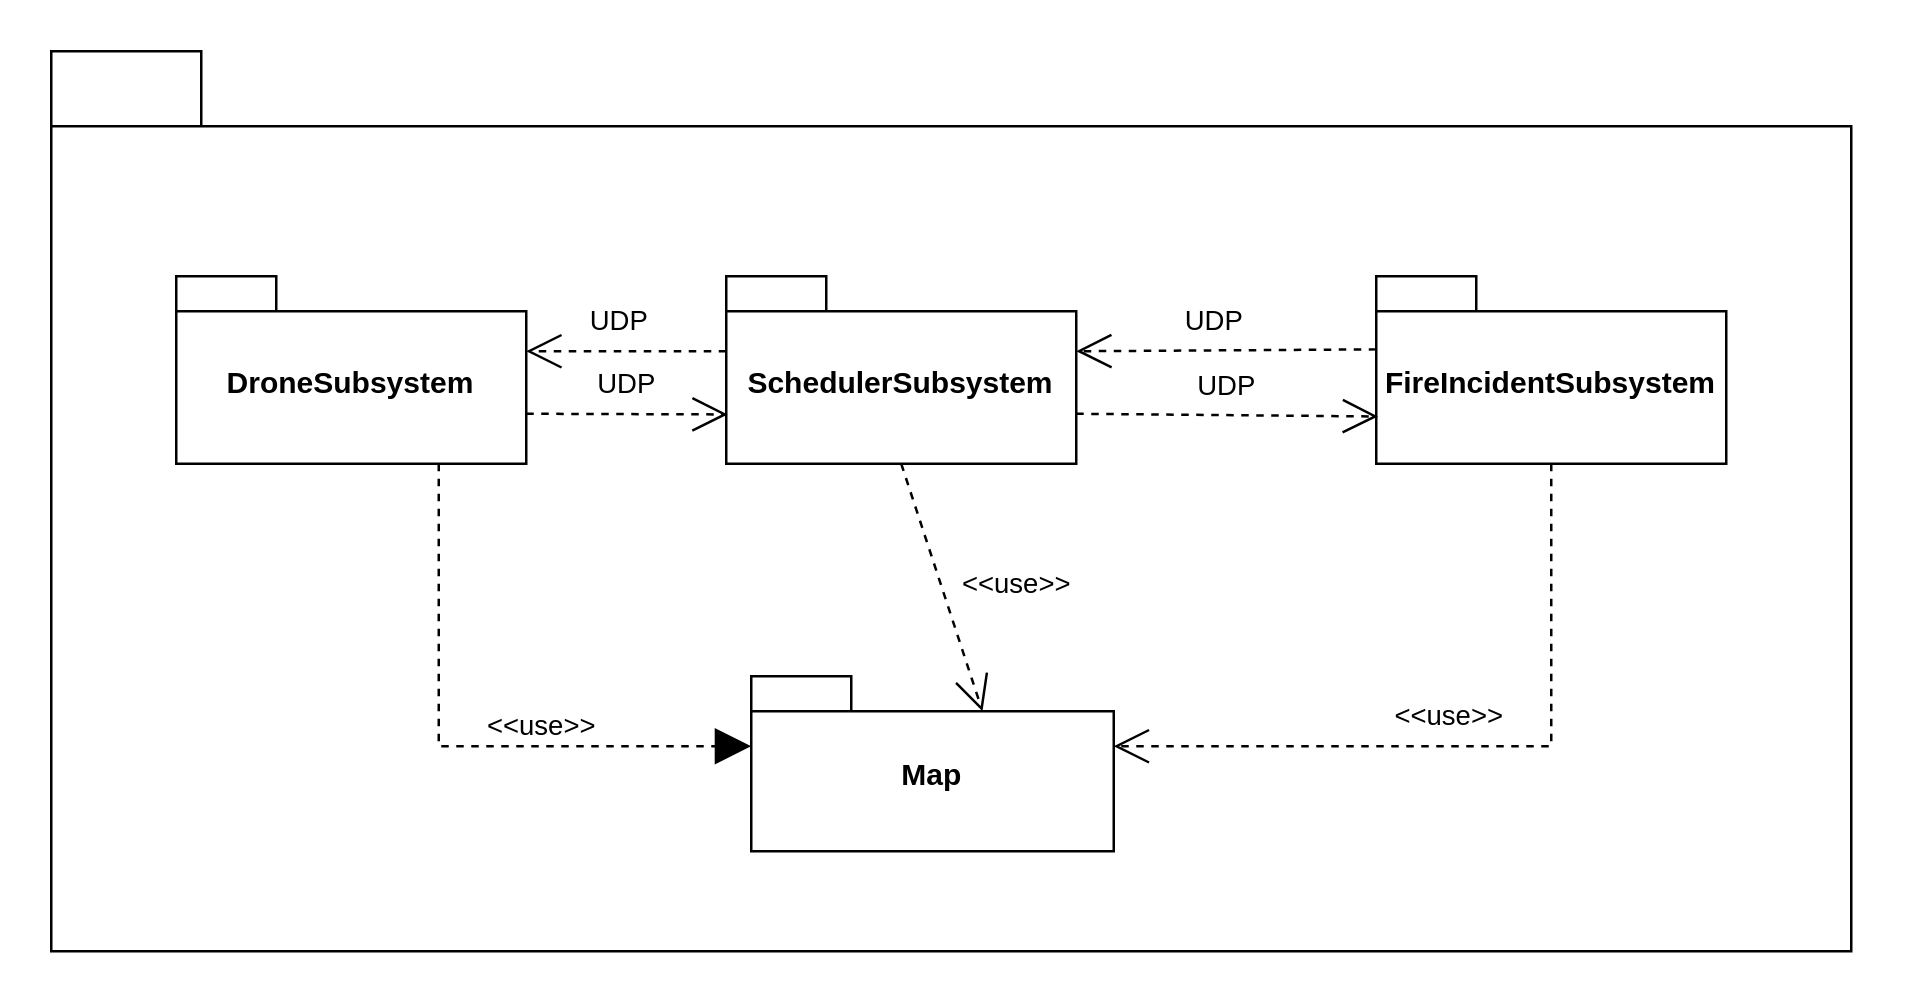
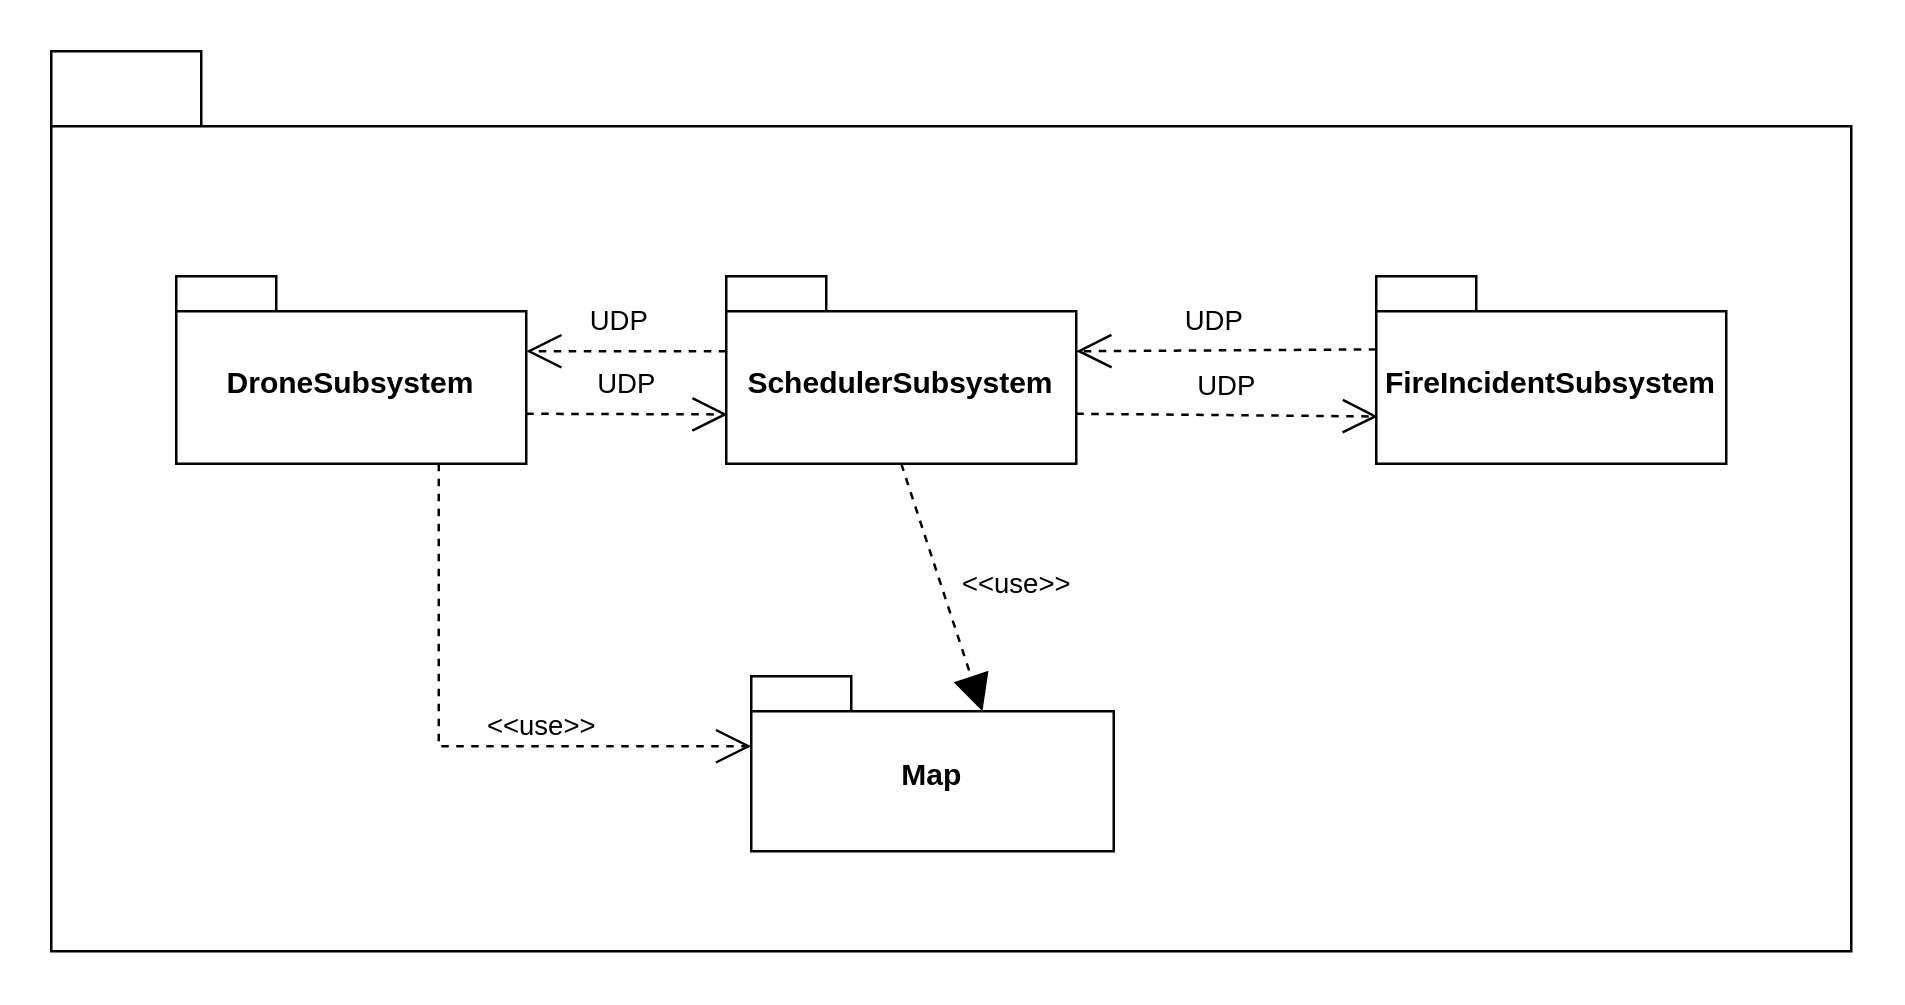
- <mxCell id="10" value="&amp;lt;&amp;lt;use&amp;gt;&amp;gt;" style="endArrow=open;endSize=12;dashed=1;html=1;rounded=0;exitX=0.5;exitY=1;exitDx=0;exitDy=0;exitPerimeter=0;entryX=0;entryY=0;entryDx=92.5;entryDy=14;entryPerimeter=0;" parent="1" source="4" target="7" edge="1"><mxGeometry x="0.151" y="29" width="160" relative="1" as="geometry"><mxPoint x="270" y="240" as="sourcePoint" /><mxPoint x="380" y="290" as="targetPoint" /><mxPoint as="offset" /></mxGeometry></mxCell>
+ <mxCell id="10" value="&amp;lt;&amp;lt;use&amp;gt;&amp;gt;" style="endArrow=block;endSize=12;dashed=1;html=1;rounded=0;exitX=0.5;exitY=1;exitDx=0;exitDy=0;exitPerimeter=0;entryX=0;entryY=0;entryDx=92.5;entryDy=14;entryPerimeter=0;" parent="1" source="4" target="7" edge="1"><mxGeometry x="0.151" y="29" width="160" relative="1" as="geometry"><mxPoint x="270" y="240" as="sourcePoint" /><mxPoint x="380" y="290" as="targetPoint" /><mxPoint as="offset" /></mxGeometry></mxCell>
- <mxCell id="8" value="&amp;lt;&amp;lt;use&amp;gt;&amp;gt;" style="endArrow=block;endSize=12;dashed=1;html=1;rounded=0;entryX=0;entryY=0;entryDx=0;entryDy=28;entryPerimeter=0;exitX=0.75;exitY=1;exitDx=0;exitDy=0;exitPerimeter=0;" parent="1" source="3" target="7" edge="1"><mxGeometry x="0.298" y="8" width="160" relative="1" as="geometry"><mxPoint x="270" y="240" as="sourcePoint" /><mxPoint x="430" y="240" as="targetPoint" /><Array as="points"><mxPoint x="175" y="298" /></Array><mxPoint as="offset" /></mxGeometry></mxCell>
+ <mxCell id="8" value="&amp;lt;&amp;lt;use&amp;gt;&amp;gt;" style="endArrow=open;endSize=12;dashed=1;html=1;rounded=0;entryX=0;entryY=0;entryDx=0;entryDy=28;entryPerimeter=0;exitX=0.75;exitY=1;exitDx=0;exitDy=0;exitPerimeter=0;" parent="1" source="3" target="7" edge="1"><mxGeometry x="0.298" y="8" width="160" relative="1" as="geometry"><mxPoint x="270" y="240" as="sourcePoint" /><mxPoint x="430" y="240" as="targetPoint" /><Array as="points"><mxPoint x="175" y="298" /></Array><mxPoint as="offset" /></mxGeometry></mxCell>
- <mxCell id="9" value="&amp;lt;&amp;lt;use&amp;gt;&amp;gt;" style="endArrow=open;endSize=12;dashed=1;html=1;rounded=0;entryX=0;entryY=0;entryDx=145;entryDy=28;entryPerimeter=0;exitX=0.5;exitY=1;exitDx=0;exitDy=0;exitPerimeter=0;" parent="1" source="5" target="7" edge="1"><mxGeometry x="0.07" y="-12" width="160" relative="1" as="geometry"><mxPoint x="270" y="240" as="sourcePoint" /><mxPoint x="430" y="240" as="targetPoint" /><Array as="points"><mxPoint x="620" y="298" /></Array><mxPoint as="offset" /></mxGeometry></mxCell>
